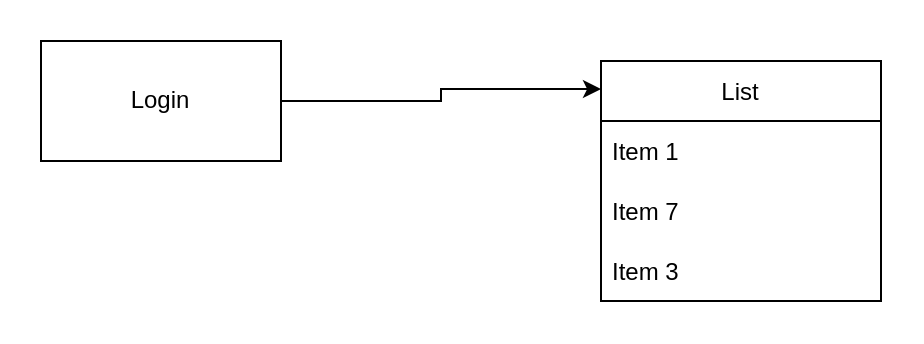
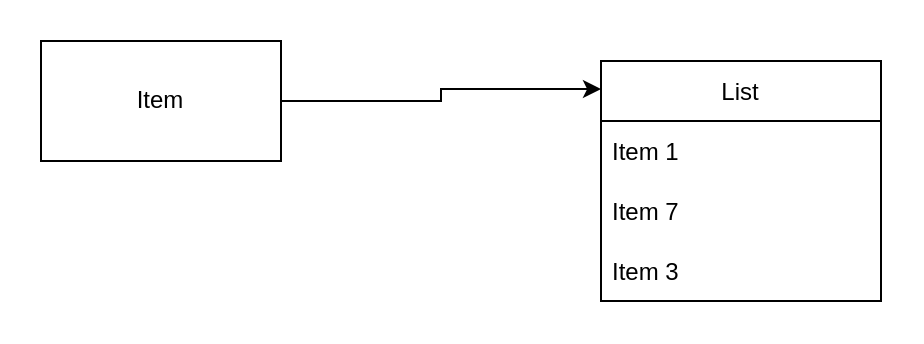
- <mxCell id="7" value="Login" style="rounded=0;whiteSpace=wrap;html=1;" vertex="1" parent="1"><mxGeometry x="20" y="20" width="120" height="60" as="geometry" /></mxCell>
+ <mxCell id="7" value="Item" style="rounded=0;whiteSpace=wrap;html=1;" vertex="1" parent="1"><mxGeometry x="20" y="20" width="120" height="60" as="geometry" /></mxCell>
